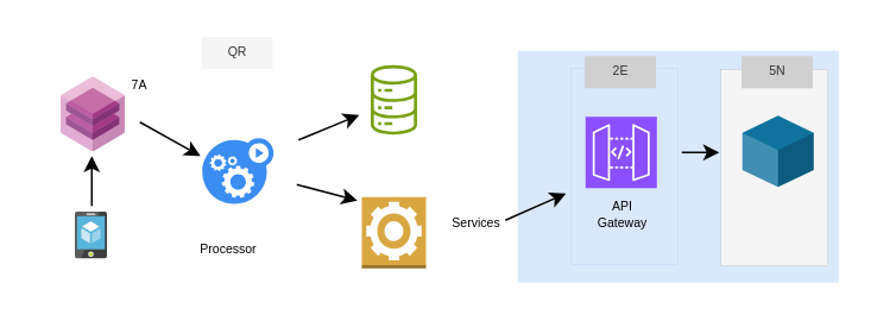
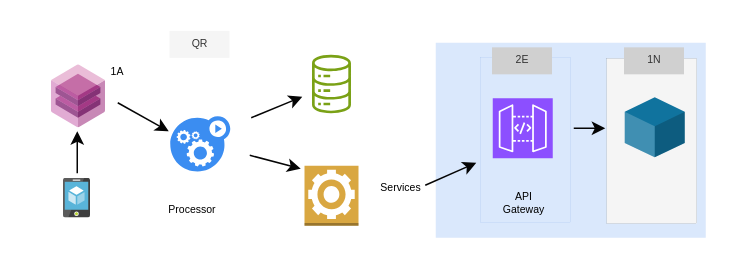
- <mxCell id="10" value="5N" style="text;html=1;align=center;verticalAlign=middle;whiteSpace=wrap;rounded=0;fontSize=7;fillColor=#D0D0D0;fontColor=#333333;strokeColor=none;" parent="2" vertex="1"><mxGeometry x="395.5" y="11" width="40" height="18" as="geometry" /></mxCell>
+ <mxCell id="10" value="1N" style="text;html=1;align=center;verticalAlign=middle;whiteSpace=wrap;rounded=0;fontSize=7;fillColor=#D0D0D0;fontColor=#333333;strokeColor=none;" parent="2" vertex="1"><mxGeometry x="395.5" y="11" width="40" height="18" as="geometry" /></mxCell>
- <mxCell id="22" value="7A" style="text;html=1;align=center;verticalAlign=middle;whiteSpace=wrap;rounded=0;fontSize=7;" parent="2" vertex="1"><mxGeometry x="38" y="17.44" width="40" height="20" as="geometry" /></mxCell>
+ <mxCell id="22" value="1A" style="text;html=1;align=center;verticalAlign=middle;whiteSpace=wrap;rounded=0;fontSize=7;" parent="2" vertex="1"><mxGeometry x="38" y="17.44" width="40" height="20" as="geometry" /></mxCell>
- <mxCell id="9" value="API Gateway" style="text;html=1;align=center;verticalAlign=middle;whiteSpace=wrap;rounded=0;fontSize=7;" parent="2" vertex="1"><mxGeometry x="308.5" y="90" width="40" height="20" as="geometry" /></mxCell>
+ <mxCell id="9" value="API Gateway" style="text;html=1;align=center;verticalAlign=middle;whiteSpace=wrap;rounded=0;fontSize=7;" parent="2" vertex="1"><mxGeometry x="308.5" y="105" width="40" height="20" as="geometry" /></mxCell>
